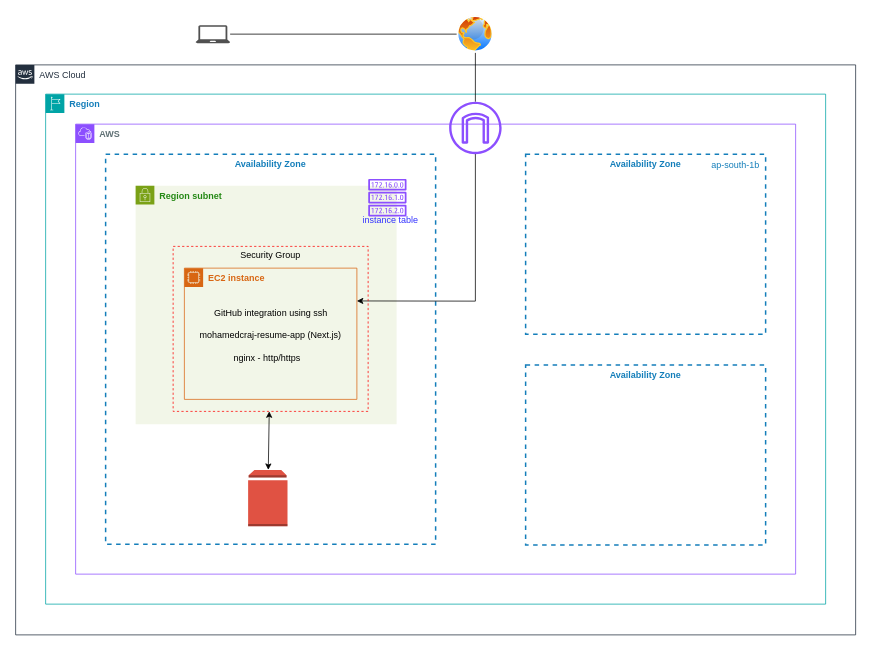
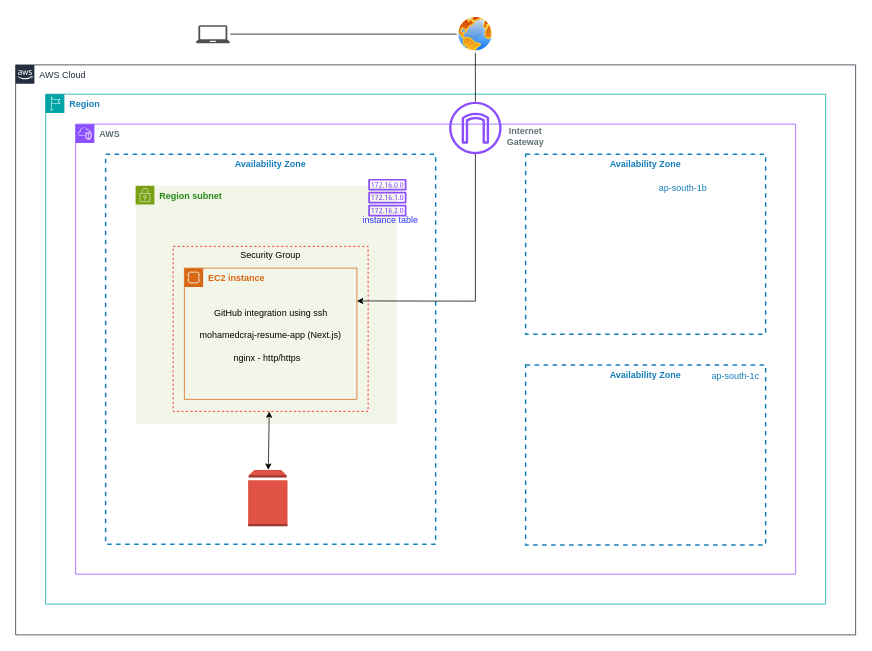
+ <mxCell id="19" value="&lt;b style=&quot;caret-color: rgb(96, 113, 117); color: rgb(96, 113, 117); text-align: left;&quot;&gt;Internet&lt;/b&gt;&lt;div&gt;&lt;b style=&quot;caret-color: rgb(96, 113, 117); color: rgb(96, 113, 117); text-align: left;&quot;&gt;Gateway&lt;/b&gt;&lt;br&gt;&lt;/div&gt;" style="text;html=1;align=center;verticalAlign=middle;whiteSpace=wrap;rounded=0;" parent="17" vertex="1"><mxGeometry x="650" y="80" width="60" height="30" as="geometry" /></mxCell>
- <mxCell id="6" value="&lt;span style=&quot;caret-color: rgb(20, 126, 186); color: rgb(20, 126, 186);&quot;&gt;ap-south-1b&lt;/span&gt;" style="text;html=1;align=center;verticalAlign=middle;whiteSpace=wrap;rounded=0;" parent="2" vertex="1"><mxGeometry x="840" y="40" width="80" height="30" as="geometry" /></mxCell>
+ <mxCell id="6" value="&lt;span style=&quot;caret-color: rgb(20, 126, 186); color: rgb(20, 126, 186);&quot;&gt;ap-south-1b&lt;/span&gt;" style="text;html=1;align=center;verticalAlign=middle;whiteSpace=wrap;rounded=0;" parent="2" vertex="1"><mxGeometry x="770" y="70" width="80" height="30" as="geometry" /></mxCell>
+ <mxCell id="21" value="&lt;span style=&quot;caret-color: rgb(20, 126, 186); color: rgb(20, 126, 186);&quot;&gt;ap-south-1c&lt;/span&gt;" style="text;html=1;align=center;verticalAlign=middle;whiteSpace=wrap;rounded=0;" vertex="1" parent="17"><mxGeometry x="920" y="400" width="80" height="30" as="geometry" /></mxCell>
